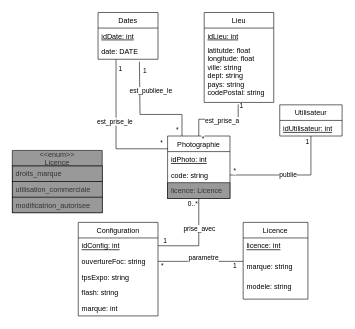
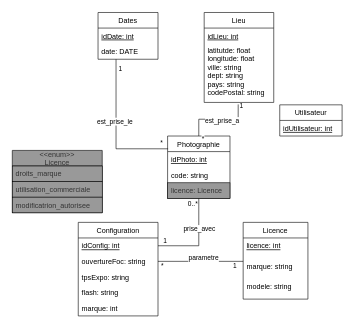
- <mxCell id="6" style="edgeStyle=orthogonalEdgeStyle;rounded=0;orthogonalLoop=1;jettySize=auto;html=1;endArrow=none;endFill=0;entryX=0.69;entryY=1.154;entryDx=0;entryDy=0;entryPerimeter=0;" parent="1" source="10" target="28" edge="1"><mxGeometry relative="1" as="geometry"><mxPoint x="233" y="124" as="targetPoint" /><Array as="points"><mxPoint x="303" y="190" /><mxPoint x="233" y="190" /></Array></mxGeometry></mxCell>
- <mxCell id="7" value="est_publiee_le" style="edgeLabel;html=1;align=center;verticalAlign=middle;resizable=0;points=[];" parent="6" vertex="1" connectable="0"><mxGeometry x="0.04" y="-3" relative="1" as="geometry"><mxPoint x="12" y="-37" as="offset" /></mxGeometry></mxCell>
- <mxCell id="8" value="1" style="edgeLabel;html=1;align=center;verticalAlign=middle;resizable=0;points=[];" parent="6" vertex="1" connectable="0"><mxGeometry x="0.873" relative="1" as="geometry"><mxPoint x="7.97" y="2" as="offset" /></mxGeometry></mxCell>
- <mxCell id="9" value="*" style="edgeLabel;html=1;align=center;verticalAlign=middle;resizable=0;points=[];" parent="6" vertex="1" connectable="0"><mxGeometry x="-0.678" y="-1" relative="1" as="geometry"><mxPoint x="-9.03" y="20.59" as="offset" /></mxGeometry></mxCell>
- <mxCell id="18" style="edgeStyle=orthogonalEdgeStyle;rounded=0;orthogonalLoop=1;jettySize=auto;html=1;exitX=1;exitY=0.5;exitDx=0;exitDy=0;endArrow=none;endFill=0;" parent="1" source="12" target="29" edge="1"><mxGeometry relative="1" as="geometry" /></mxCell>
- <mxCell id="19" value="1" style="edgeLabel;html=1;align=center;verticalAlign=middle;resizable=0;points=[];" parent="18" vertex="1" connectable="0"><mxGeometry x="0.913" y="1" relative="1" as="geometry"><mxPoint x="-6" as="offset" /></mxGeometry></mxCell>
- <mxCell id="20" value="*" style="edgeLabel;html=1;align=center;verticalAlign=middle;resizable=0;points=[];" parent="18" vertex="1" connectable="0"><mxGeometry x="-0.891" relative="1" as="geometry"><mxPoint x="-4" y="-8" as="offset" /></mxGeometry></mxCell>
- <mxCell id="21" value="publie" style="edgeLabel;html=1;align=center;verticalAlign=middle;resizable=0;points=[];" parent="18" vertex="1" connectable="0"><mxGeometry x="0.003" y="2" relative="1" as="geometry"><mxPoint x="-3.69" y="1" as="offset" /></mxGeometry></mxCell>
